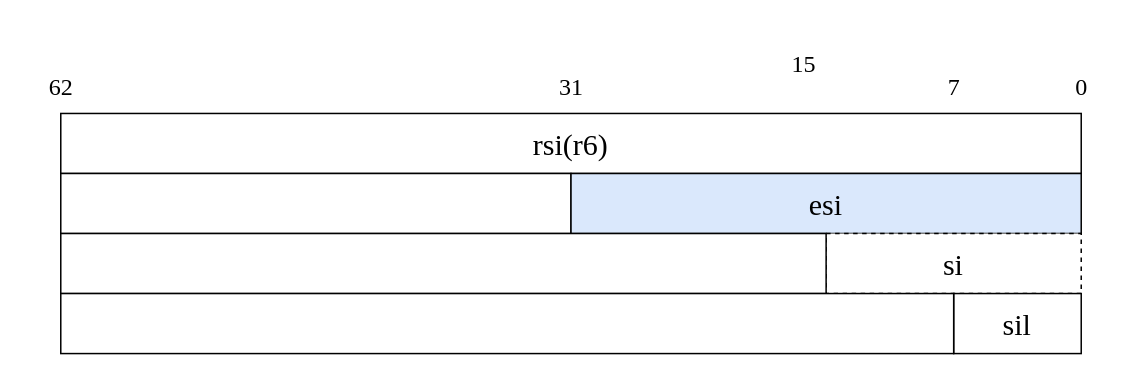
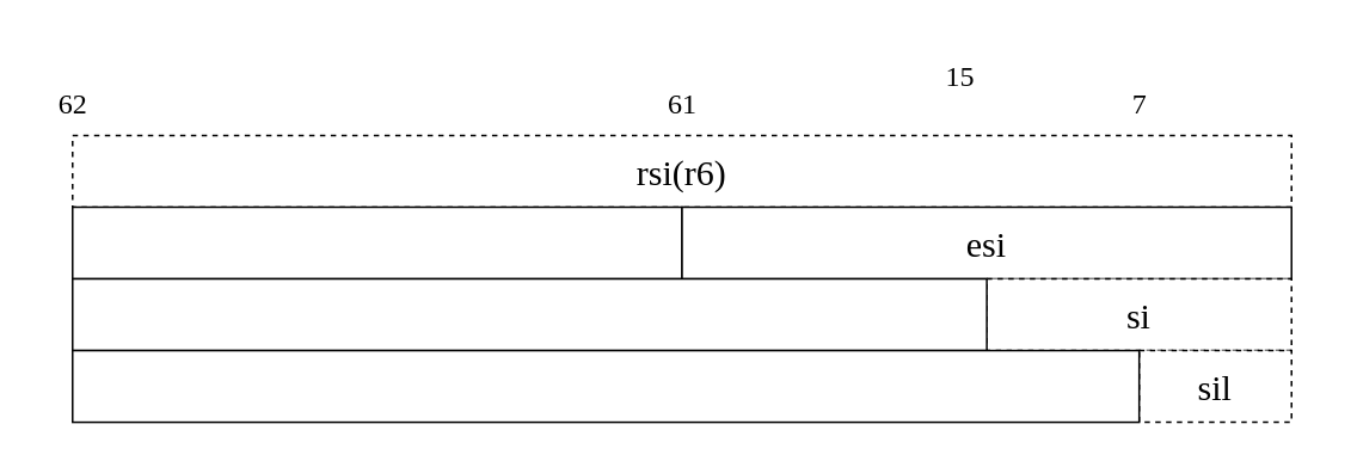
- <mxCell id="12" value="&lt;font style=&quot;font-size: 16px;&quot;&gt;31&lt;/font&gt;" style="text;html=1;resizable=0;autosize=1;align=center;verticalAlign=middle;points=[];fillColor=none;strokeColor=none;rounded=0;fontFamily=Lucida Console;fontSize=20;" parent="1" vertex="1"><mxGeometry x="360" y="35" width="40" height="40" as="geometry" /></mxCell>
+ <mxCell id="12" value="&lt;font style=&quot;font-size: 16px;&quot;&gt;61&lt;/font&gt;" style="text;html=1;resizable=0;autosize=1;align=center;verticalAlign=middle;points=[];fillColor=none;strokeColor=none;rounded=0;fontFamily=Lucida Console;fontSize=20;" parent="1" vertex="1"><mxGeometry x="360" y="35" width="40" height="40" as="geometry" /></mxCell>
- <mxCell id="9" value="&lt;font style=&quot;font-size: 16px;&quot;&gt;0&lt;/font&gt;" style="text;html=1;resizable=0;autosize=1;align=center;verticalAlign=middle;points=[];fillColor=none;strokeColor=none;rounded=0;fontFamily=Lucida Console;fontSize=20;" parent="1" vertex="1"><mxGeometry x="705" y="35" width="30" height="40" as="geometry" /></mxCell>
- <mxCell id="2" value="&lt;font style=&quot;font-size: 20px;&quot; face=&quot;Lucida Console&quot;&gt;rsi(r6)&lt;/font&gt;" style="rounded=0;whiteSpace=wrap;html=1;" parent="1" vertex="1"><mxGeometry x="40" y="75" width="680" height="40" as="geometry" /></mxCell>
+ <mxCell id="2" value="&lt;font style=&quot;font-size: 20px;&quot; face=&quot;Lucida Console&quot;&gt;rsi(r6)&lt;/font&gt;" style="rounded=0;whiteSpace=wrap;html=1;dashed=1;" parent="1" vertex="1"><mxGeometry x="40" y="75" width="680" height="40" as="geometry" /></mxCell>
- <mxCell id="4" value="&lt;font style=&quot;font-size: 20px;&quot; face=&quot;Lucida Console&quot;&gt;esi&lt;/font&gt;" style="rounded=0;whiteSpace=wrap;html=1;fillColor=#dae8fc;" parent="1" vertex="1"><mxGeometry x="380" y="115" width="340" height="40" as="geometry" /></mxCell>
+ <mxCell id="4" value="&lt;font style=&quot;font-size: 20px;&quot; face=&quot;Lucida Console&quot;&gt;esi&lt;/font&gt;" style="rounded=0;whiteSpace=wrap;html=1;" parent="1" vertex="1"><mxGeometry x="380" y="115" width="340" height="40" as="geometry" /></mxCell>
- <mxCell id="6" value="&lt;font style=&quot;font-size: 20px;&quot; face=&quot;Lucida Console&quot;&gt;sil&lt;/font&gt;" style="rounded=0;whiteSpace=wrap;html=1;" parent="1" vertex="1"><mxGeometry x="635" y="195" width="85" height="40" as="geometry" /></mxCell>
+ <mxCell id="6" value="&lt;font style=&quot;font-size: 20px;&quot; face=&quot;Lucida Console&quot;&gt;sil&lt;/font&gt;" style="rounded=0;whiteSpace=wrap;html=1;dashed=1;" parent="1" vertex="1"><mxGeometry x="635" y="195" width="85" height="40" as="geometry" /></mxCell>
